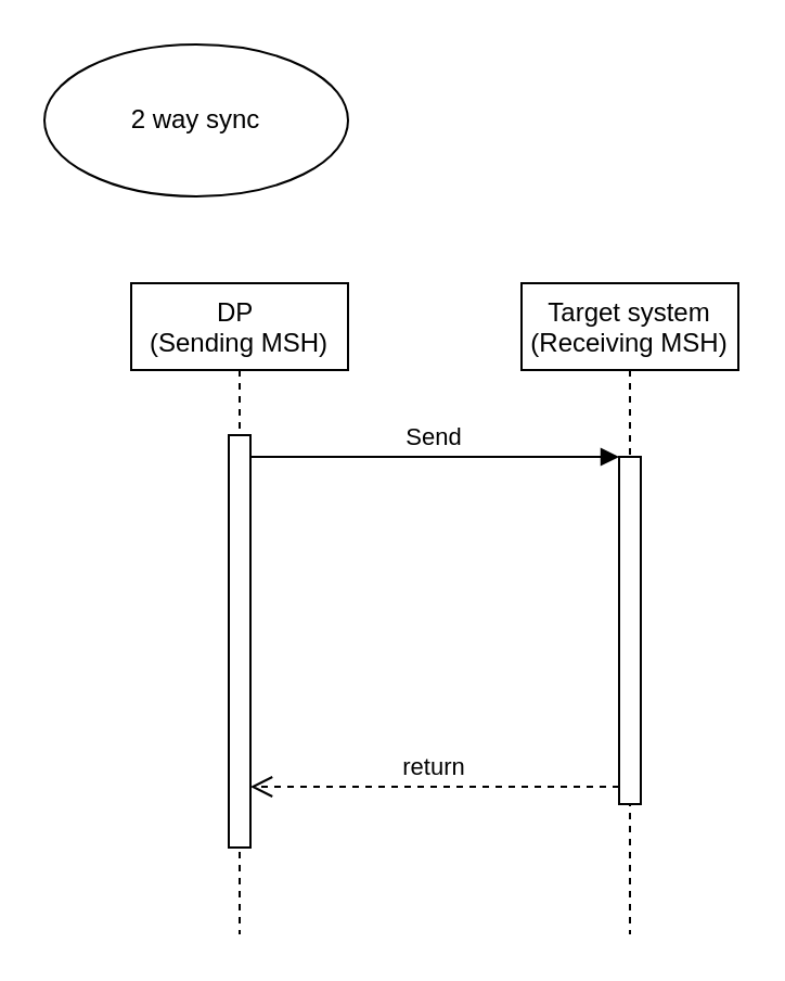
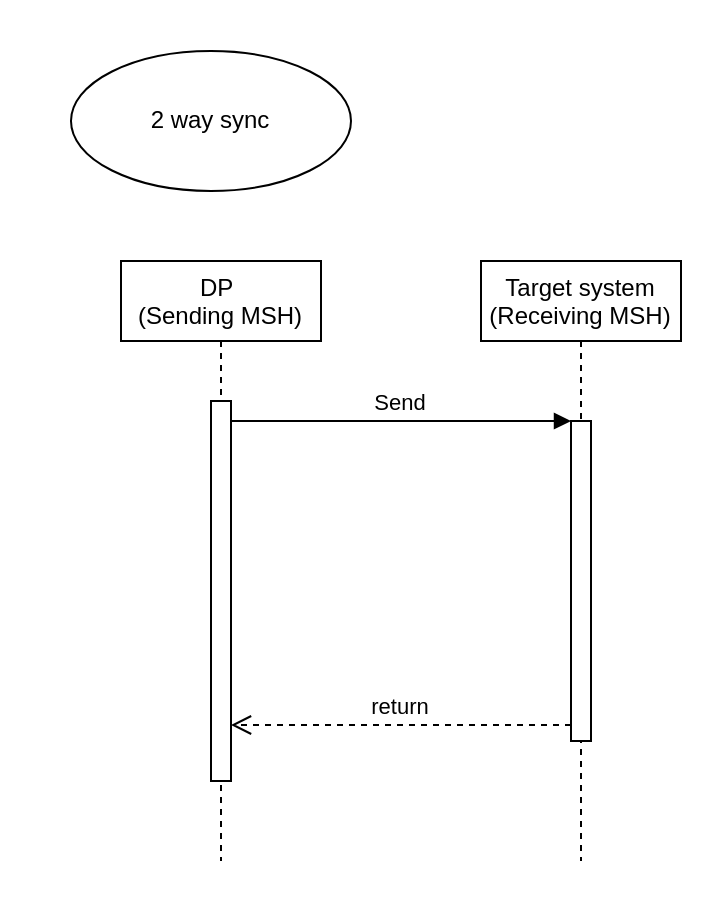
- <mxCell id="8" value="2 way sync" style="ellipse;whiteSpace=wrap;html=1;" vertex="1" parent="1"><mxGeometry x="20" y="20" width="140" height="70" as="geometry" /></mxCell>
+ <mxCell id="8" value="2 way sync" style="ellipse;whiteSpace=wrap;html=1;" vertex="1" parent="1"><mxGeometry x="35" y="25" width="140" height="70" as="geometry" /></mxCell>
